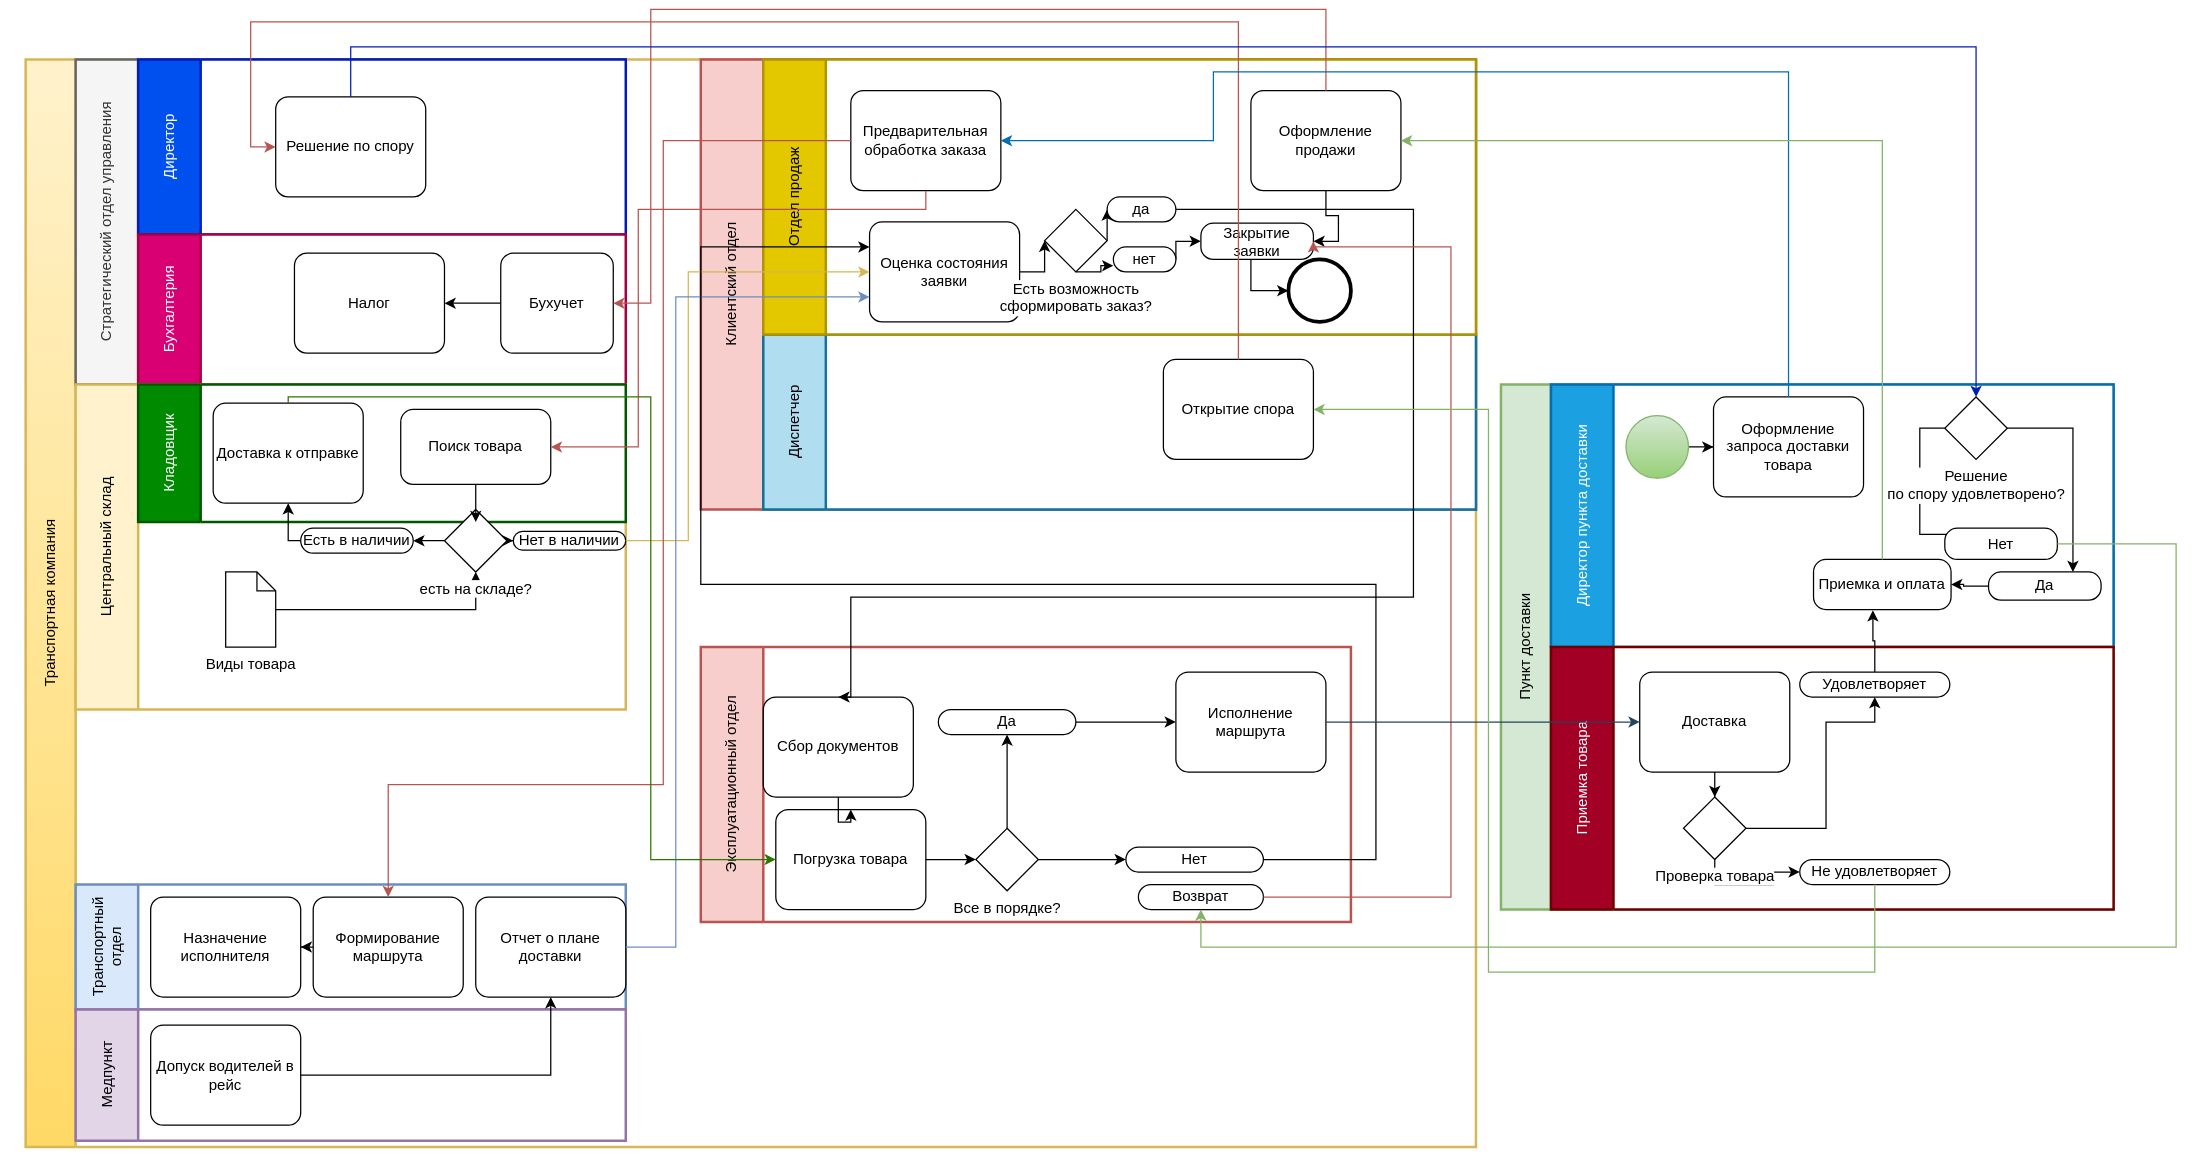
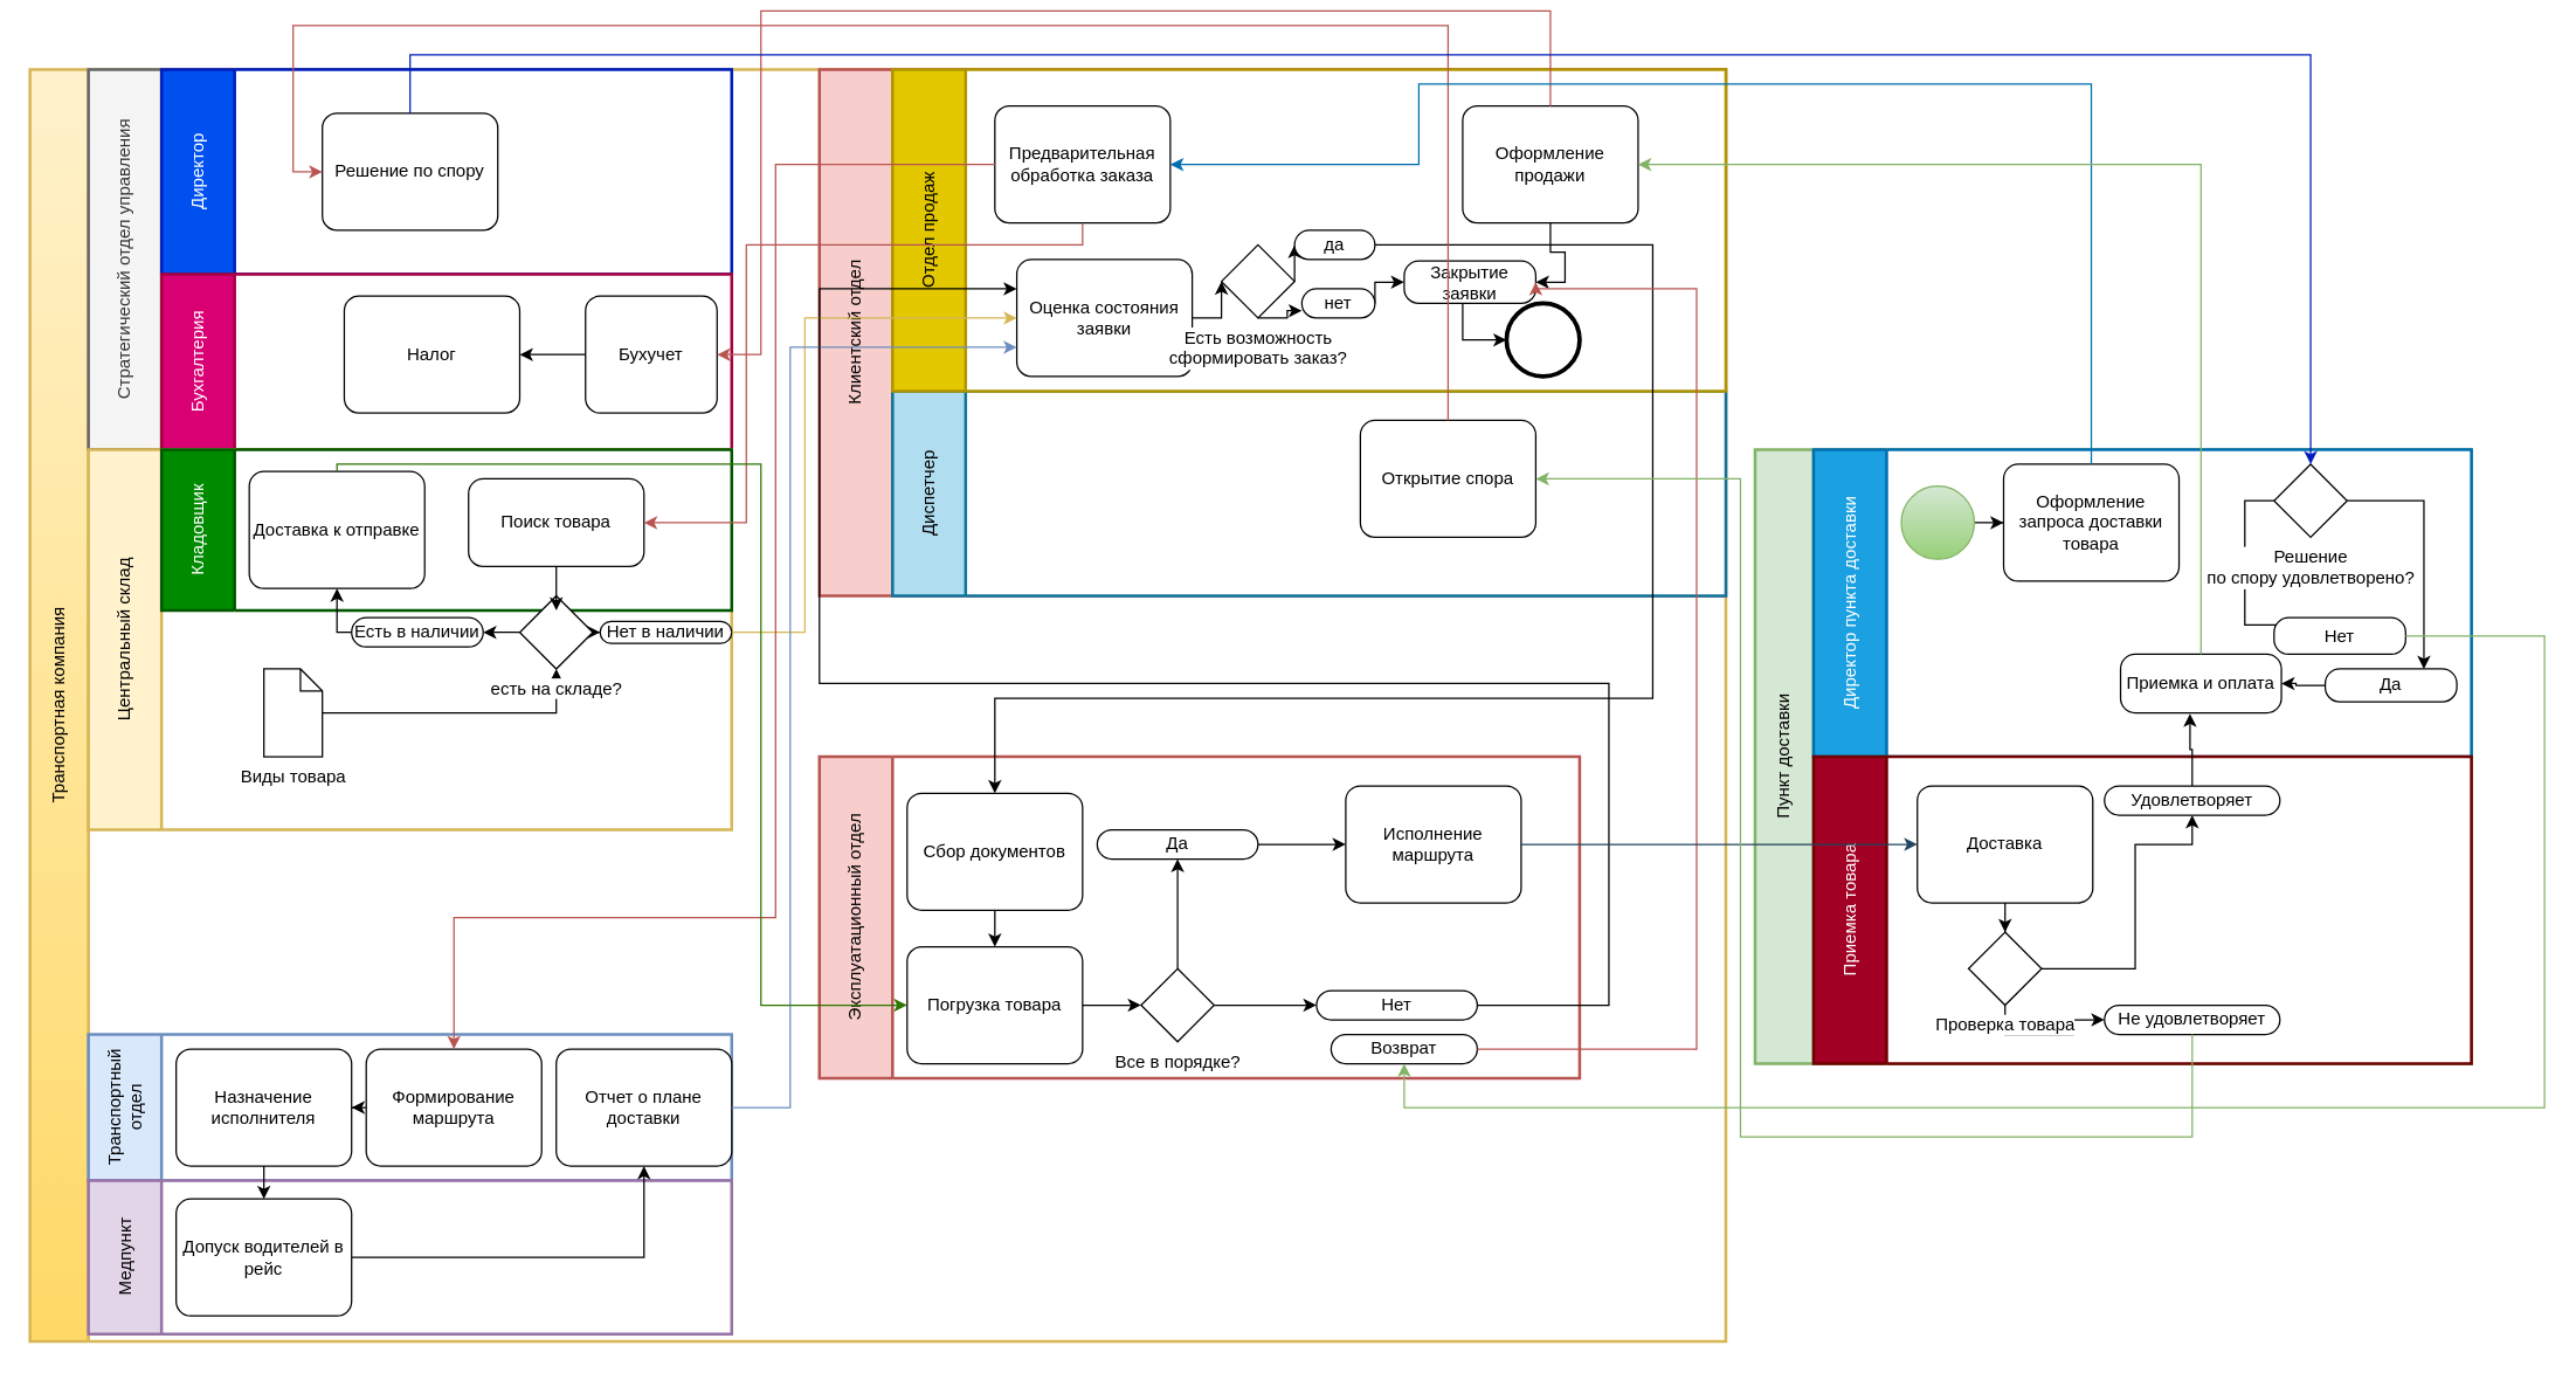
- <mxCell id="24" value="Исполнение маршрута" style="points=[[0.25,0,0],[0.5,0,0],[0.75,0,0],[1,0.25,0],[1,0.5,0],[1,0.75,0],[0.75,1,0],[0.5,1,0],[0.25,1,0],[0,0.75,0],[0,0.5,0],[0,0.25,0]];shape=mxgraph.bpmn.task;whiteSpace=wrap;rectStyle=rounded;size=10;html=1;container=1;expand=0;collapsible=0;taskMarker=abstract;" vertex="1" parent="21"><mxGeometry x="380" y="20" width="120" height="80" as="geometry" /></mxCell>
+ <mxCell id="24" value="Исполнение маршрута" style="points=[[0.25,0,0],[0.5,0,0],[0.75,0,0],[1,0.25,0],[1,0.5,0],[1,0.75,0],[0.75,1,0],[0.5,1,0],[0.25,1,0],[0,0.75,0],[0,0.5,0],[0,0.25,0]];shape=mxgraph.bpmn.task;whiteSpace=wrap;rectStyle=rounded;size=10;html=1;container=1;expand=0;collapsible=0;taskMarker=abstract;" vertex="1" parent="21"><mxGeometry x="360" y="20" width="120" height="80" as="geometry" /></mxCell>
- <mxCell id="26" value="Сбор документов" style="points=[[0.25,0,0],[0.5,0,0],[0.75,0,0],[1,0.25,0],[1,0.5,0],[1,0.75,0],[0.75,1,0],[0.5,1,0],[0.25,1,0],[0,0.75,0],[0,0.5,0],[0,0.25,0]];shape=mxgraph.bpmn.task;whiteSpace=wrap;rectStyle=rounded;size=10;html=1;container=1;expand=0;collapsible=0;taskMarker=abstract;" vertex="1" parent="21"><mxGeometry x="50" y="40" width="120" height="80" as="geometry" /></mxCell>
+ <mxCell id="26" value="Сбор документов" style="points=[[0.25,0,0],[0.5,0,0],[0.75,0,0],[1,0.25,0],[1,0.5,0],[1,0.75,0],[0.75,1,0],[0.5,1,0],[0.25,1,0],[0,0.75,0],[0,0.5,0],[0,0.25,0]];shape=mxgraph.bpmn.task;whiteSpace=wrap;rectStyle=rounded;size=10;html=1;container=1;expand=0;collapsible=0;taskMarker=abstract;" vertex="1" parent="21"><mxGeometry x="60" y="25" width="120" height="80" as="geometry" /></mxCell>
+ <mxCell id="64" style="edgeStyle=orthogonalEdgeStyle;rounded=0;orthogonalLoop=1;jettySize=auto;html=1;" edge="1" parent="2" source="44" target="47"><mxGeometry relative="1" as="geometry" /></mxCell>
